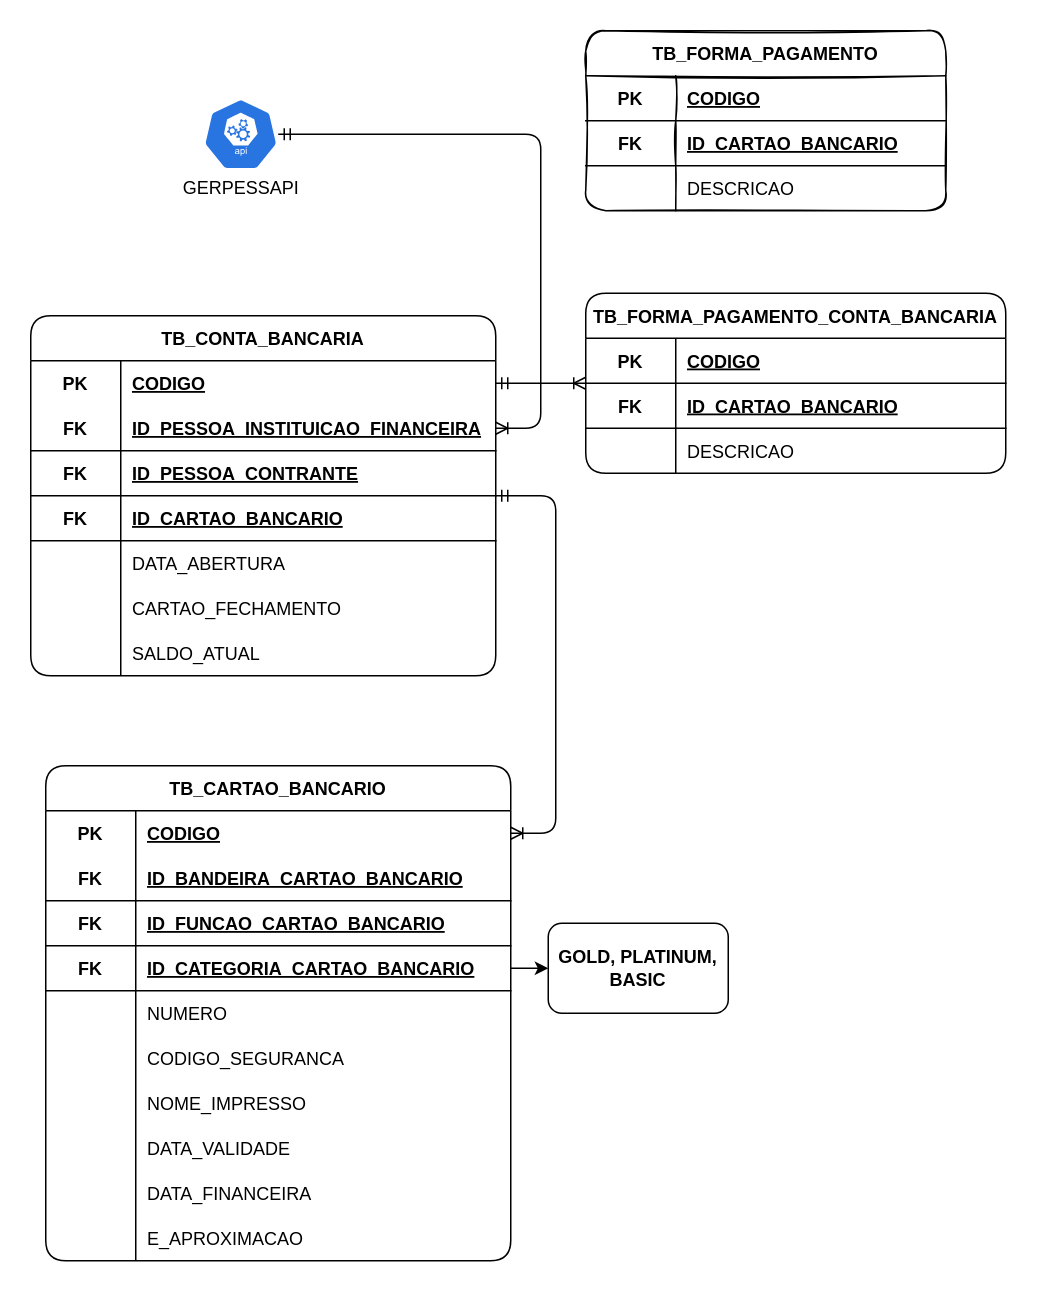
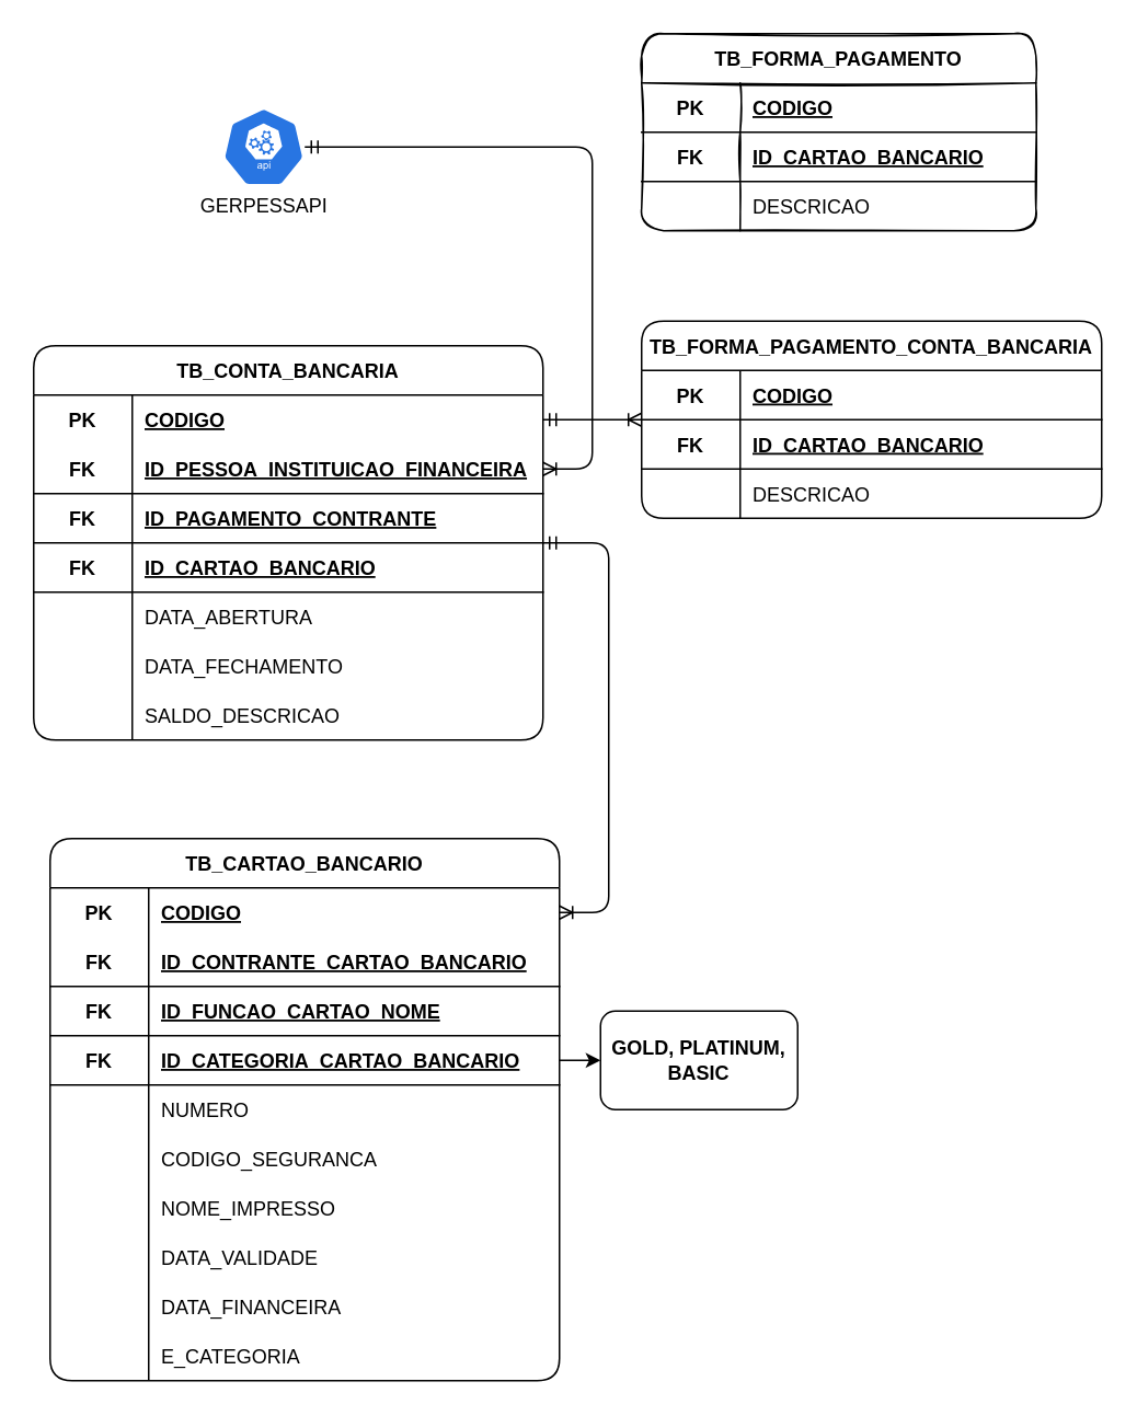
- <mxCell id="11" value="ID_PESSOA_CONTRANTE" style="shape=partialRectangle;connectable=0;fillColor=none;top=0;left=0;bottom=0;right=0;align=left;spacingLeft=6;fontStyle=5;overflow=hidden;rounded=1;" parent="9" vertex="1"><mxGeometry x="60" width="250" height="30" as="geometry"><mxRectangle width="250" height="30" as="alternateBounds" /></mxGeometry></mxCell>
+ <mxCell id="11" value="ID_PAGAMENTO_CONTRANTE" style="shape=partialRectangle;connectable=0;fillColor=none;top=0;left=0;bottom=0;right=0;align=left;spacingLeft=6;fontStyle=5;overflow=hidden;rounded=1;" parent="9" vertex="1"><mxGeometry x="60" width="250" height="30" as="geometry"><mxRectangle width="250" height="30" as="alternateBounds" /></mxGeometry></mxCell>
- <mxCell id="20" value="CARTAO_FECHAMENTO" style="shape=partialRectangle;connectable=0;fillColor=none;top=0;left=0;bottom=0;right=0;align=left;spacingLeft=6;overflow=hidden;rounded=1;" parent="18" vertex="1"><mxGeometry x="60" width="250" height="30" as="geometry"><mxRectangle width="250" height="30" as="alternateBounds" /></mxGeometry></mxCell>
+ <mxCell id="20" value="DATA_FECHAMENTO" style="shape=partialRectangle;connectable=0;fillColor=none;top=0;left=0;bottom=0;right=0;align=left;spacingLeft=6;overflow=hidden;rounded=1;" parent="18" vertex="1"><mxGeometry x="60" width="250" height="30" as="geometry"><mxRectangle width="250" height="30" as="alternateBounds" /></mxGeometry></mxCell>
- <mxCell id="23" value="SALDO_ATUAL" style="shape=partialRectangle;connectable=0;fillColor=none;top=0;left=0;bottom=0;right=0;align=left;spacingLeft=6;overflow=hidden;rounded=1;" parent="21" vertex="1"><mxGeometry x="60" width="250" height="30" as="geometry"><mxRectangle width="250" height="30" as="alternateBounds" /></mxGeometry></mxCell>
+ <mxCell id="23" value="SALDO_DESCRICAO" style="shape=partialRectangle;connectable=0;fillColor=none;top=0;left=0;bottom=0;right=0;align=left;spacingLeft=6;overflow=hidden;rounded=1;" parent="21" vertex="1"><mxGeometry x="60" width="250" height="30" as="geometry"><mxRectangle width="250" height="30" as="alternateBounds" /></mxGeometry></mxCell>
- <mxCell id="41" value="ID_BANDEIRA_CARTAO_BANCARIO" style="shape=partialRectangle;connectable=0;fillColor=none;top=0;left=0;bottom=0;right=0;align=left;spacingLeft=6;fontStyle=5;overflow=hidden;rounded=1;" parent="39" vertex="1"><mxGeometry x="60" width="250" height="30" as="geometry"><mxRectangle width="250" height="30" as="alternateBounds" /></mxGeometry></mxCell>
+ <mxCell id="41" value="ID_CONTRANTE_CARTAO_BANCARIO" style="shape=partialRectangle;connectable=0;fillColor=none;top=0;left=0;bottom=0;right=0;align=left;spacingLeft=6;fontStyle=5;overflow=hidden;rounded=1;" parent="39" vertex="1"><mxGeometry x="60" width="250" height="30" as="geometry"><mxRectangle width="250" height="30" as="alternateBounds" /></mxGeometry></mxCell>
- <mxCell id="44" value="ID_FUNCAO_CARTAO_BANCARIO" style="shape=partialRectangle;connectable=0;fillColor=none;top=0;left=0;bottom=0;right=0;align=left;spacingLeft=6;fontStyle=5;overflow=hidden;rounded=1;" parent="42" vertex="1"><mxGeometry x="60" width="250" height="30" as="geometry"><mxRectangle width="250" height="30" as="alternateBounds" /></mxGeometry></mxCell>
+ <mxCell id="44" value="ID_FUNCAO_CARTAO_NOME" style="shape=partialRectangle;connectable=0;fillColor=none;top=0;left=0;bottom=0;right=0;align=left;spacingLeft=6;fontStyle=5;overflow=hidden;rounded=1;" parent="42" vertex="1"><mxGeometry x="60" width="250" height="30" as="geometry"><mxRectangle width="250" height="30" as="alternateBounds" /></mxGeometry></mxCell>
- <mxCell id="65" value="E_APROXIMACAO" style="shape=partialRectangle;connectable=0;fillColor=none;top=0;left=0;bottom=0;right=0;align=left;spacingLeft=6;overflow=hidden;rounded=1;" parent="63" vertex="1"><mxGeometry x="60" width="250" height="30" as="geometry"><mxRectangle width="250" height="30" as="alternateBounds" /></mxGeometry></mxCell>
+ <mxCell id="65" value="E_CATEGORIA" style="shape=partialRectangle;connectable=0;fillColor=none;top=0;left=0;bottom=0;right=0;align=left;spacingLeft=6;overflow=hidden;rounded=1;" parent="63" vertex="1"><mxGeometry x="60" width="250" height="30" as="geometry"><mxRectangle width="250" height="30" as="alternateBounds" /></mxGeometry></mxCell>
